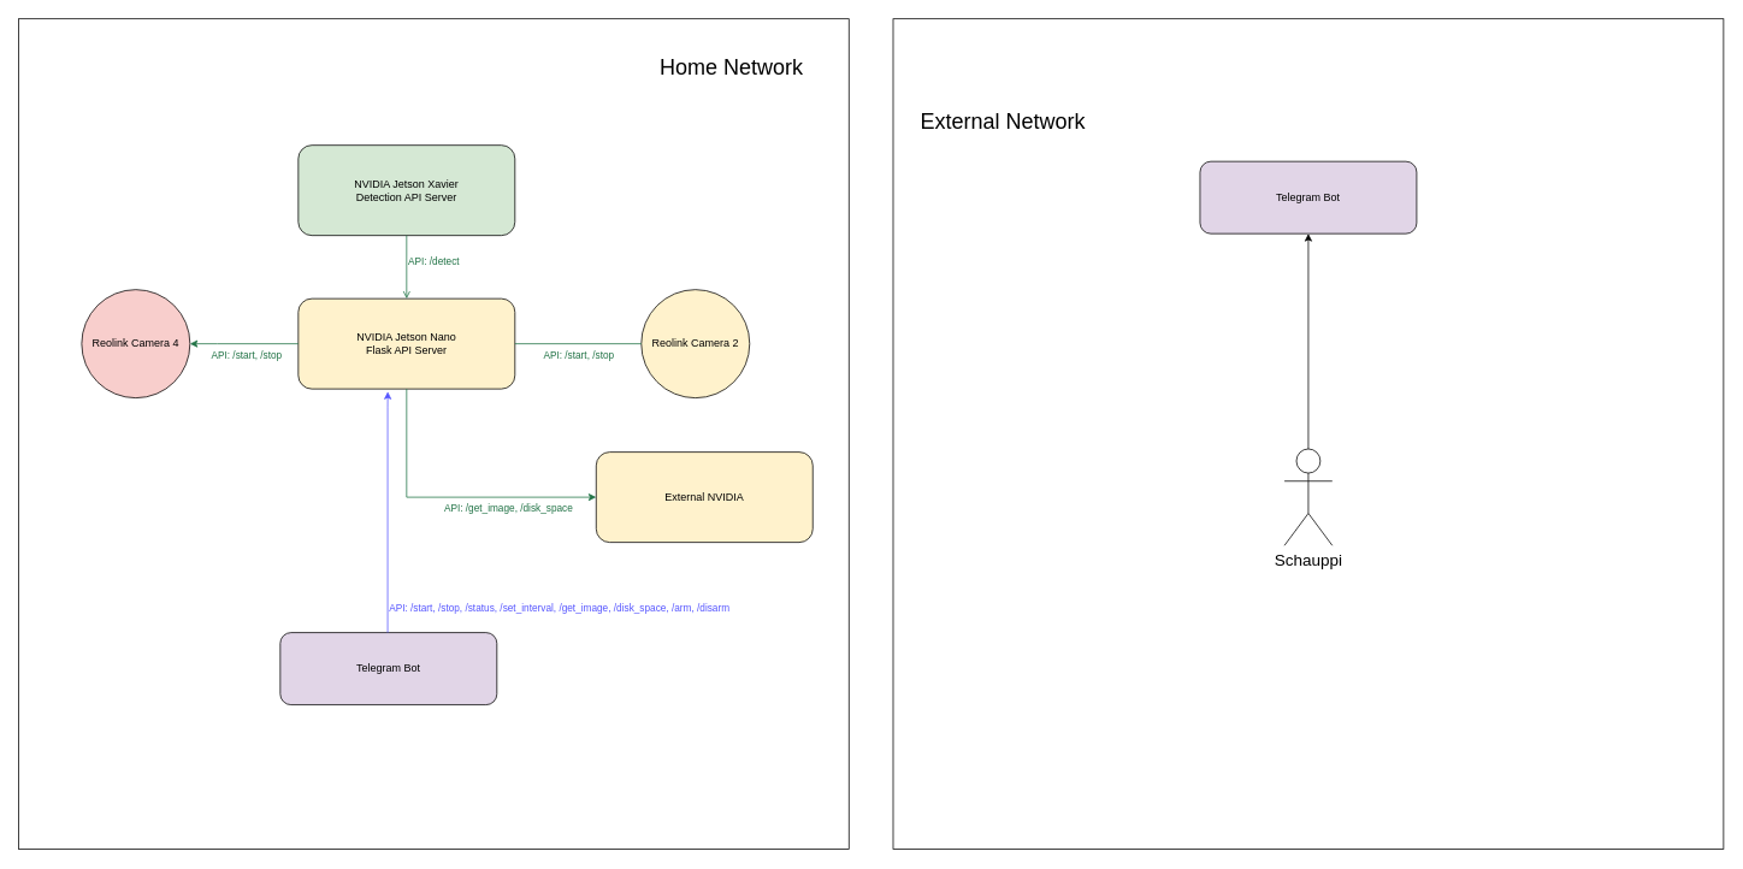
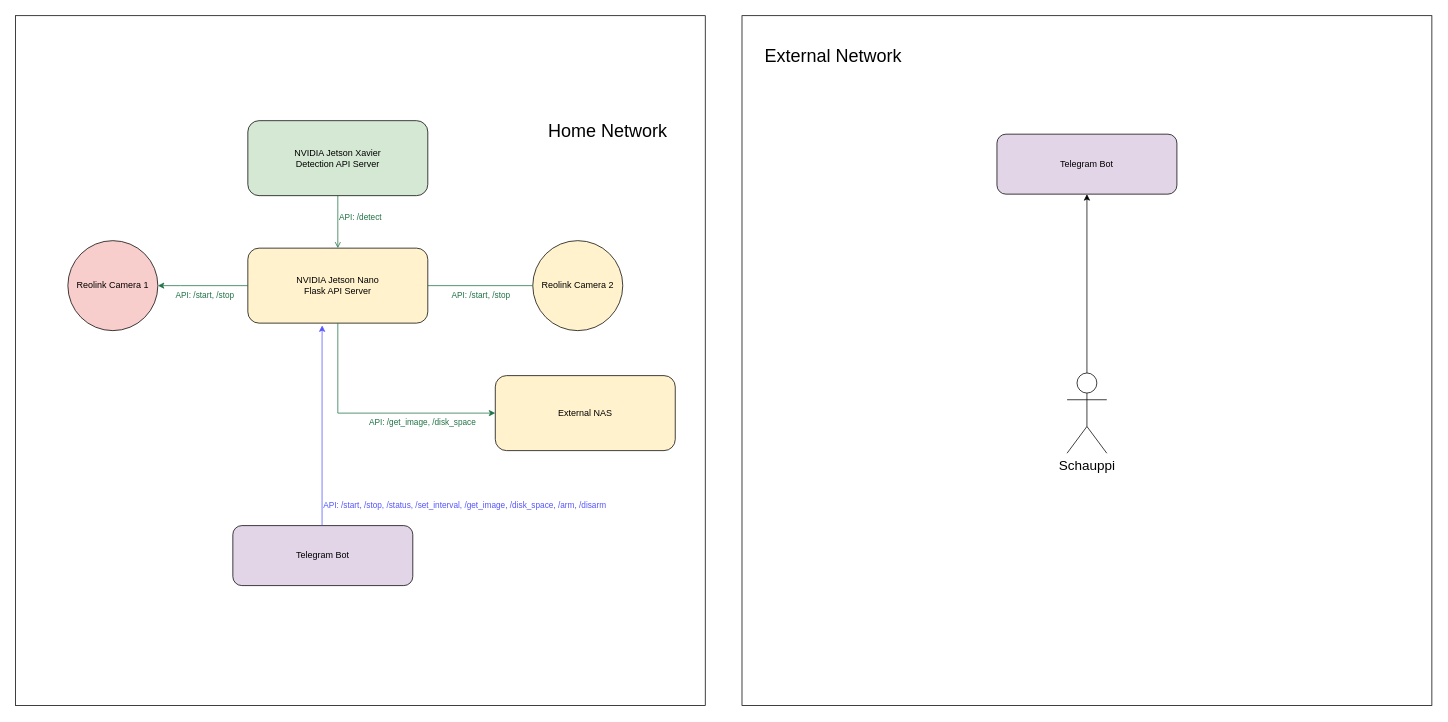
- <mxCell id="17" value="&lt;font style=&quot;font-size: 24px;&quot;&gt;Home Network&lt;/font&gt;" style="text;html=1;strokeColor=none;fillColor=none;align=center;verticalAlign=middle;whiteSpace=wrap;rounded=0;" vertex="1" parent="1"><mxGeometry x="710" y="43" width="200" height="61" as="geometry" /></mxCell>
+ <mxCell id="17" value="&lt;font style=&quot;font-size: 24px;&quot;&gt;Home Network&lt;/font&gt;" style="text;html=1;strokeColor=none;fillColor=none;align=center;verticalAlign=middle;whiteSpace=wrap;rounded=0;" vertex="1" parent="1"><mxGeometry x="710" y="143" width="200" height="61" as="geometry" /></mxCell>
- <mxCell id="18" value="&lt;font style=&quot;font-size: 24px;&quot;&gt;External Network&lt;br&gt;&lt;/font&gt;" style="text;html=1;strokeColor=none;fillColor=none;align=center;verticalAlign=middle;whiteSpace=wrap;rounded=0;" vertex="1" parent="1"><mxGeometry x="1010.5" y="103" width="200" height="61" as="geometry" /></mxCell>
+ <mxCell id="18" value="&lt;font style=&quot;font-size: 24px;&quot;&gt;External Network&lt;br&gt;&lt;/font&gt;" style="text;html=1;strokeColor=none;fillColor=none;align=center;verticalAlign=middle;whiteSpace=wrap;rounded=0;" vertex="1" parent="1"><mxGeometry x="1010.5" y="43" width="200" height="61" as="geometry" /></mxCell>
- <mxCell id="6" value="Reolink Camera 4" style="ellipse;whiteSpace=wrap;html=1;aspect=fixed;fillColor=#f8cecc;" parent="1" vertex="1"><mxGeometry x="90" y="320" width="120" height="120" as="geometry" /></mxCell>
+ <mxCell id="6" value="Reolink Camera 1" style="ellipse;whiteSpace=wrap;html=1;aspect=fixed;fillColor=#f8cecc;" parent="1" vertex="1"><mxGeometry x="90" y="320" width="120" height="120" as="geometry" /></mxCell>
- <mxCell id="5" value="External NVIDIA" style="rounded=1;whiteSpace=wrap;html=1;fillColor=#fff2cc;" parent="1" vertex="1"><mxGeometry x="660" y="500" width="240" height="100" as="geometry" /></mxCell>
+ <mxCell id="5" value="External NAS" style="rounded=1;whiteSpace=wrap;html=1;fillColor=#fff2cc;" parent="1" vertex="1"><mxGeometry x="660" y="500" width="240" height="100" as="geometry" /></mxCell>
